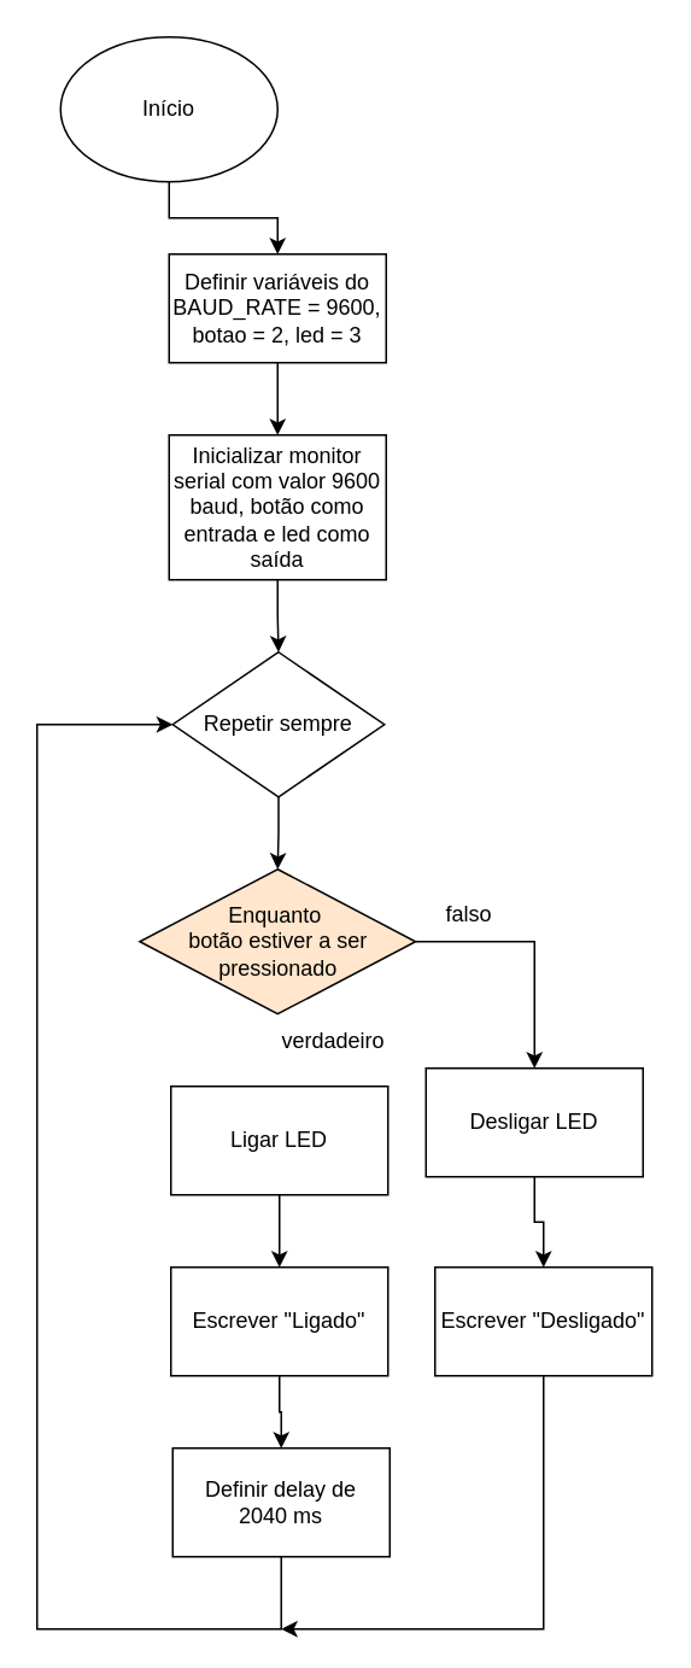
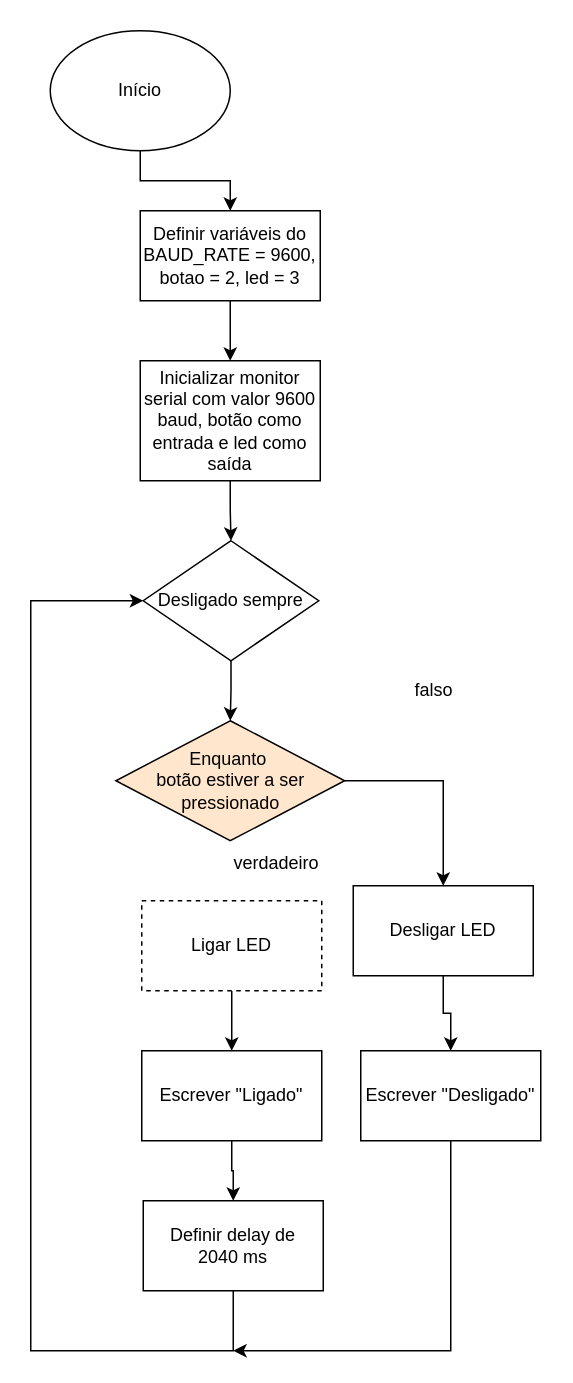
- <mxCell id="9" value="Repetir sempre" style="rhombus;whiteSpace=wrap;html=1;" parent="1" vertex="1"><mxGeometry x="95" y="360" width="117" height="80" as="geometry" /></mxCell>
+ <mxCell id="9" value="Desligado sempre" style="rhombus;whiteSpace=wrap;html=1;" parent="1" vertex="1"><mxGeometry x="95" y="360" width="117" height="80" as="geometry" /></mxCell>
- <mxCell id="23" value="falso" style="text;html=1;align=center;verticalAlign=middle;whiteSpace=wrap;rounded=0;" vertex="1" parent="1"><mxGeometry x="229.25" y="490" width="60" height="30" as="geometry" /></mxCell>
+ <mxCell id="23" value="falso" style="text;html=1;align=center;verticalAlign=middle;whiteSpace=wrap;rounded=0;" vertex="1" parent="1"><mxGeometry x="259.25" y="445" width="60" height="30" as="geometry" /></mxCell>
- <mxCell id="13" value="Ligar LED" style="rounded=0;whiteSpace=wrap;html=1;" parent="1" vertex="1"><mxGeometry x="94" y="600" width="120" height="60" as="geometry" /></mxCell>
+ <mxCell id="13" value="Ligar LED" style="rounded=0;whiteSpace=wrap;html=1;dashed=1;" parent="1" vertex="1"><mxGeometry x="94" y="600" width="120" height="60" as="geometry" /></mxCell>
